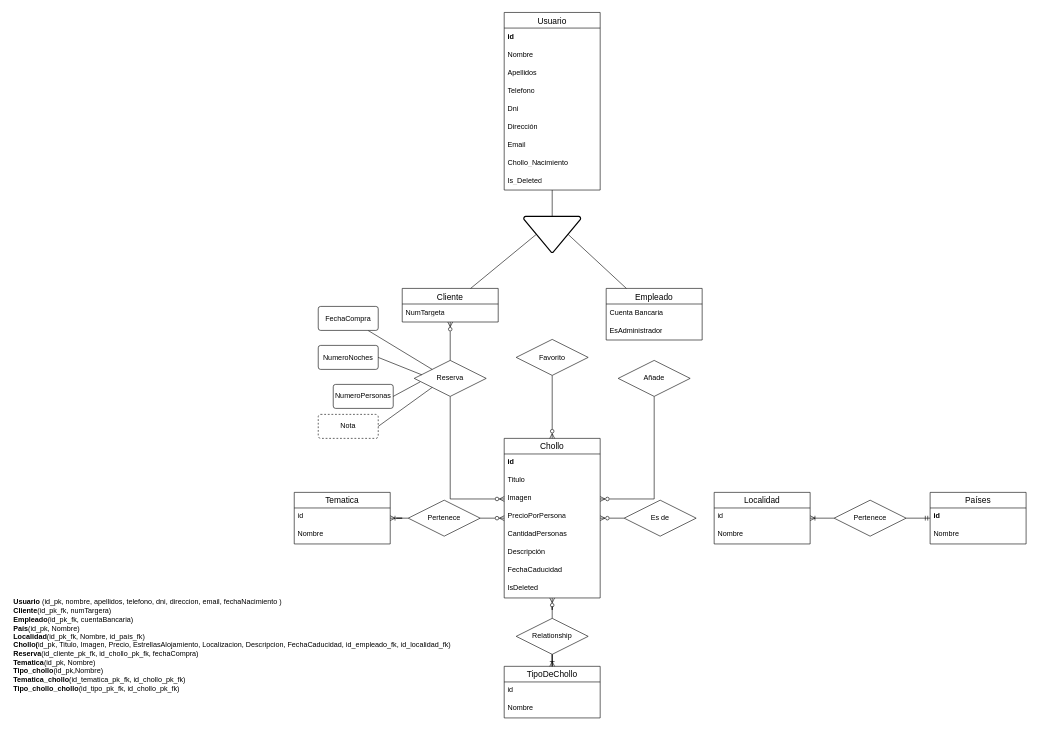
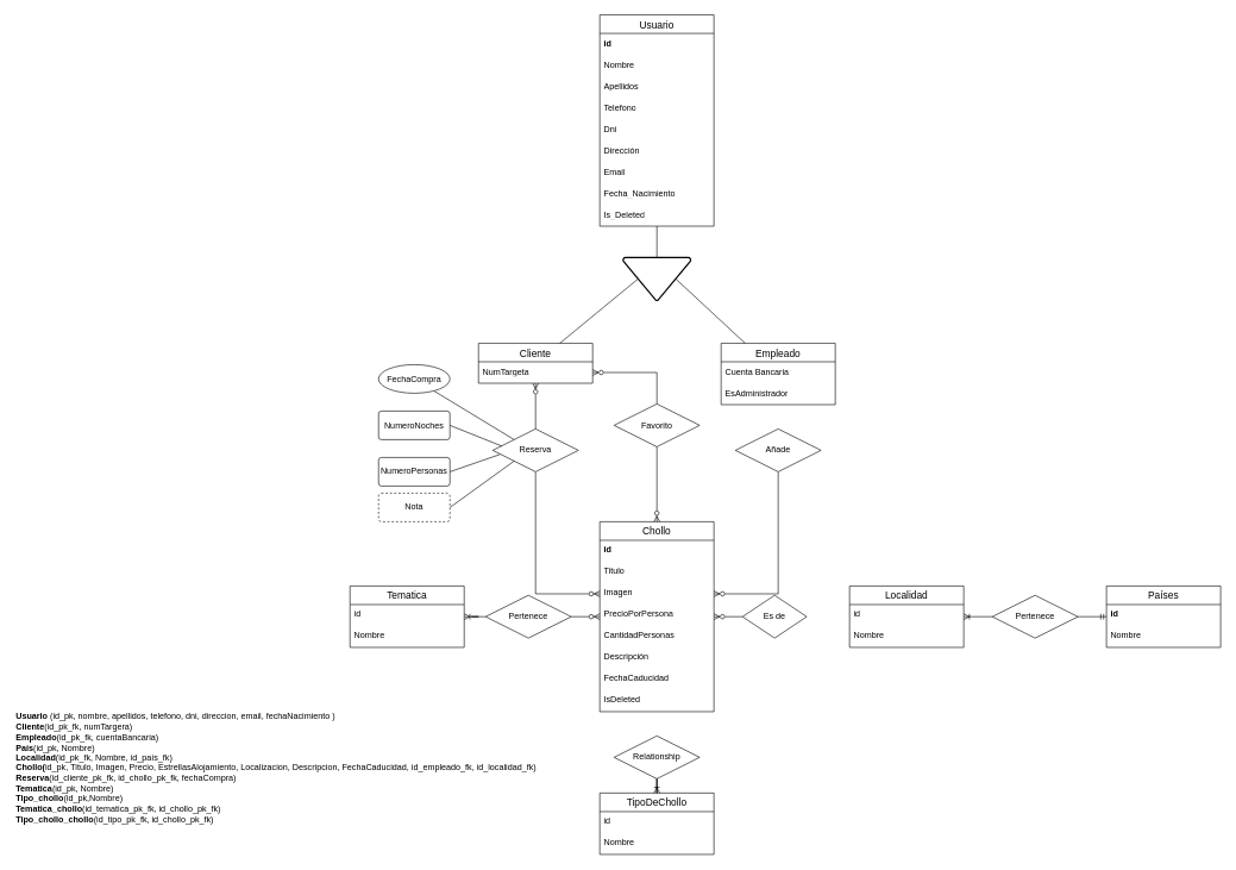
- <mxCell id="10" value="Chollo_Nacimiento" style="text;strokeColor=none;fillColor=none;spacingLeft=4;spacingRight=4;overflow=hidden;rotatable=0;points=[[0,0.5],[1,0.5]];portConstraint=eastwest;fontSize=12;whiteSpace=wrap;html=1;" vertex="1" parent="2"><mxGeometry y="236" width="160" height="30" as="geometry" /></mxCell>
+ <mxCell id="10" value="Fecha_Nacimiento" style="text;strokeColor=none;fillColor=none;spacingLeft=4;spacingRight=4;overflow=hidden;rotatable=0;points=[[0,0.5],[1,0.5]];portConstraint=eastwest;fontSize=12;whiteSpace=wrap;html=1;" vertex="1" parent="2"><mxGeometry y="236" width="160" height="30" as="geometry" /></mxCell>
+ <mxCell id="38" style="edgeStyle=orthogonalEdgeStyle;rounded=0;orthogonalLoop=1;jettySize=auto;html=1;entryX=1;entryY=0.5;entryDx=0;entryDy=0;endArrow=ERzeroToMany;endFill=0;" edge="1" parent="1" source="40" target="13"><mxGeometry relative="1" as="geometry" /></mxCell>
- <mxCell id="36" value="FechaCompra" style="rounded=1;arcSize=10;whiteSpace=wrap;html=1;align=center;" vertex="1" parent="1"><mxGeometry x="530" y="510" width="100" height="40" as="geometry" /></mxCell>
+ <mxCell id="36" value="FechaCompra" style="ellipse;arcSize=10;whiteSpace=wrap;html=1;align=center;" vertex="1" parent="1"><mxGeometry x="530" y="510" width="100" height="40" as="geometry" /></mxCell>
- <mxCell id="61" value="NumeroPersonas" style="rounded=1;arcSize=10;whiteSpace=wrap;html=1;align=center;" vertex="1" parent="1"><mxGeometry x="555" y="640" width="100" height="40" as="geometry" /></mxCell>
+ <mxCell id="61" value="NumeroPersonas" style="rounded=1;arcSize=10;whiteSpace=wrap;html=1;align=center;" vertex="1" parent="1"><mxGeometry x="530" y="640" width="100" height="40" as="geometry" /></mxCell>
- <mxCell id="57" value="Es de" style="shape=rhombus;perimeter=rhombusPerimeter;whiteSpace=wrap;html=1;align=center;" vertex="1" parent="1"><mxGeometry x="1040" y="833" width="120" height="60" as="geometry" /></mxCell>
+ <mxCell id="57" value="Es de" style="shape=rhombus;perimeter=rhombusPerimeter;whiteSpace=wrap;html=1;align=center;" vertex="1" parent="1"><mxGeometry x="1040" y="833" width="90" height="60" as="geometry" /></mxCell>
- <mxCell id="68" style="edgeStyle=orthogonalEdgeStyle;rounded=0;orthogonalLoop=1;jettySize=auto;html=1;endArrow=ERzeroToMany;endFill=0;" edge="1" parent="1" source="69" target="21"><mxGeometry relative="1" as="geometry" /></mxCell>
